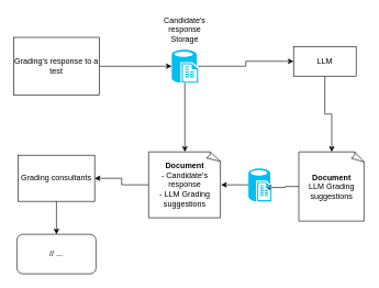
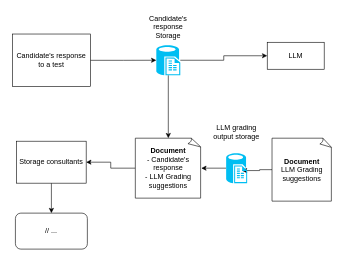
- <mxCell id="3" value="Grading's response to a test" style="rounded=0;whiteSpace=wrap;html=1;" vertex="1" parent="1"><mxGeometry x="20" y="56.25" width="130" height="87.5" as="geometry" /></mxCell>
+ <mxCell id="3" value="Candidate's response to a test" style="rounded=0;whiteSpace=wrap;html=1;" vertex="1" parent="1"><mxGeometry x="20" y="56.25" width="130" height="87.5" as="geometry" /></mxCell>
- <mxCell id="4" style="edgeStyle=orthogonalEdgeStyle;rounded=0;orthogonalLoop=1;jettySize=auto;html=1;" edge="1" parent="1" source="5" target="12"><mxGeometry relative="1" as="geometry" /></mxCell>
+ <mxCell id="16" value="LLM grading output storage" style="text;html=1;strokeColor=none;fillColor=none;align=center;verticalAlign=middle;whiteSpace=wrap;rounded=0;" vertex="1" parent="1"><mxGeometry x="349" y="195" width="90" height="50" as="geometry" /></mxCell>
- <mxCell id="7" value="Grading consultants" style="rounded=0;whiteSpace=wrap;html=1;" vertex="1" parent="1"><mxGeometry x="27" y="235" width="116" height="70" as="geometry" /></mxCell>
+ <mxCell id="7" value="Storage consultants" style="rounded=0;whiteSpace=wrap;html=1;" vertex="1" parent="1"><mxGeometry x="27" y="235" width="116" height="70" as="geometry" /></mxCell>
